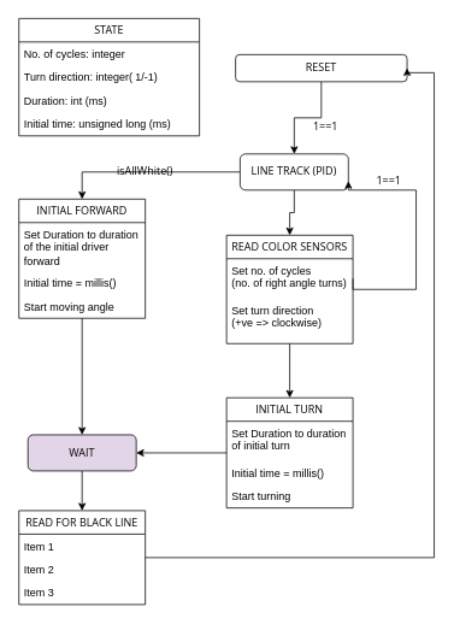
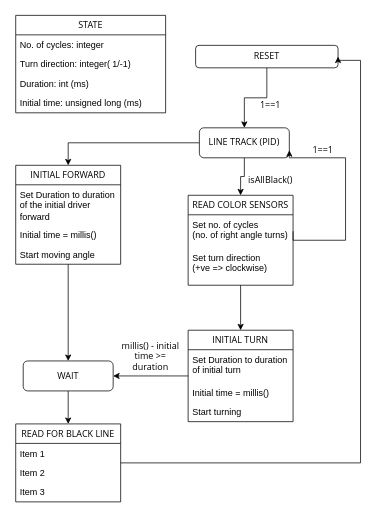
- <mxCell id="38" value="isAllWhite()" style="text;html=1;strokeColor=none;fillColor=none;align=center;verticalAlign=middle;whiteSpace=wrap;rounded=0;fontFamily=Open Sans;fontSource=https%3A%2F%2Ffonts.googleapis.com%2Fcss%3Ffamily%3DOpen%2BSans;" vertex="1" parent="1"><mxGeometry x="120" y="180" width="80" height="20" as="geometry" /></mxCell>
+ <mxCell id="8" value="isAllBlack()" style="text;html=1;strokeColor=none;fillColor=none;align=center;verticalAlign=middle;whiteSpace=wrap;rounded=0;fontFamily=Open Sans;fontSource=https%3A%2F%2Ffonts.googleapis.com%2Fcss%3Ffamily%3DOpen%2BSans;" vertex="1" parent="1"><mxGeometry x="330" y="230" width="60" height="20" as="geometry" /></mxCell>
+ <mxCell id="22" value="millis() - initial time &amp;gt;= duration" style="text;html=1;strokeColor=none;fillColor=none;align=center;verticalAlign=middle;whiteSpace=wrap;rounded=0;fontFamily=Open Sans;fontSource=https%3A%2F%2Ffonts.googleapis.com%2Fcss%3Ffamily%3DOpen%2BSans;" vertex="1" parent="1"><mxGeometry x="160" y="450" width="80" height="50" as="geometry" /></mxCell>
- <mxCell id="10" value="WAIT" style="rounded=1;whiteSpace=wrap;html=1;fontFamily=Open Sans;fontSource=https%3A%2F%2Ffonts.googleapis.com%2Fcss%3Ffamily%3DOpen%2BSans;fillColor=#e1d5e7;" vertex="1" parent="1"><mxGeometry x="30" y="481" width="120" height="40" as="geometry" /></mxCell>
+ <mxCell id="10" value="WAIT" style="rounded=1;whiteSpace=wrap;html=1;fontFamily=Open Sans;fontSource=https%3A%2F%2Ffonts.googleapis.com%2Fcss%3Ffamily%3DOpen%2BSans;" vertex="1" parent="1"><mxGeometry x="30" y="481" width="120" height="40" as="geometry" /></mxCell>
